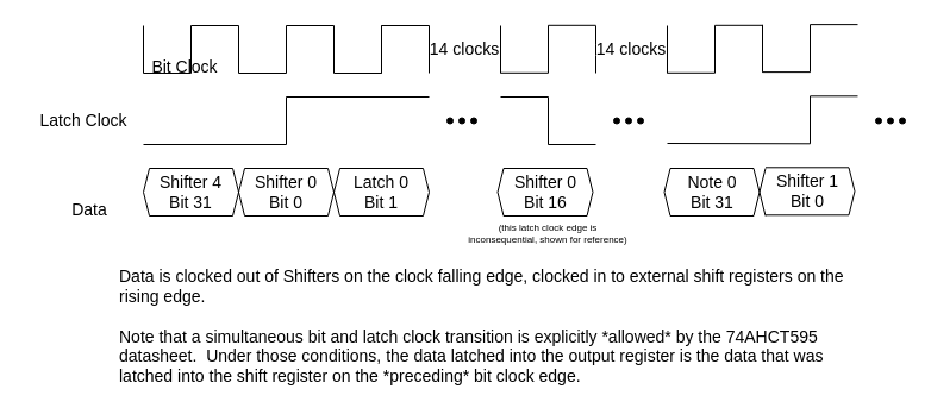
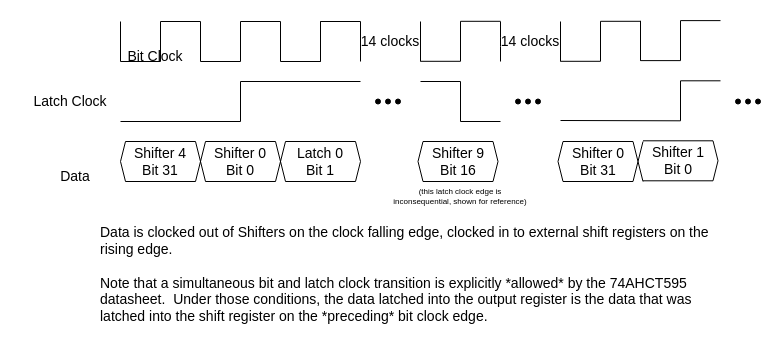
- <mxCell id="52" value="Shifter 0&lt;br style=&quot;font-size: 14px&quot;&gt;Bit 16" style="text;html=1;strokeColor=none;fillColor=none;align=center;verticalAlign=middle;whiteSpace=wrap;rounded=0;fontSize=14;" vertex="1" parent="1"><mxGeometry x="422.5" y="151" width="70" height="20" as="geometry" /></mxCell>
+ <mxCell id="52" value="Shifter 9&lt;br style=&quot;font-size: 14px&quot;&gt;Bit 16" style="text;html=1;strokeColor=none;fillColor=none;align=center;verticalAlign=middle;whiteSpace=wrap;rounded=0;fontSize=14;" vertex="1" parent="1"><mxGeometry x="422.5" y="151" width="70" height="20" as="geometry" /></mxCell>
- <mxCell id="66" value="Note 0&lt;br style=&quot;font-size: 14px&quot;&gt;Bit 31" style="text;html=1;strokeColor=none;fillColor=none;align=center;verticalAlign=middle;whiteSpace=wrap;rounded=0;fontSize=14;" vertex="1" parent="1"><mxGeometry x="562.5" y="151" width="70" height="20" as="geometry" /></mxCell>
+ <mxCell id="66" value="Shifter 0&lt;br style=&quot;font-size: 14px&quot;&gt;Bit 31" style="text;html=1;strokeColor=none;fillColor=none;align=center;verticalAlign=middle;whiteSpace=wrap;rounded=0;fontSize=14;" vertex="1" parent="1"><mxGeometry x="562.5" y="151" width="70" height="20" as="geometry" /></mxCell>
